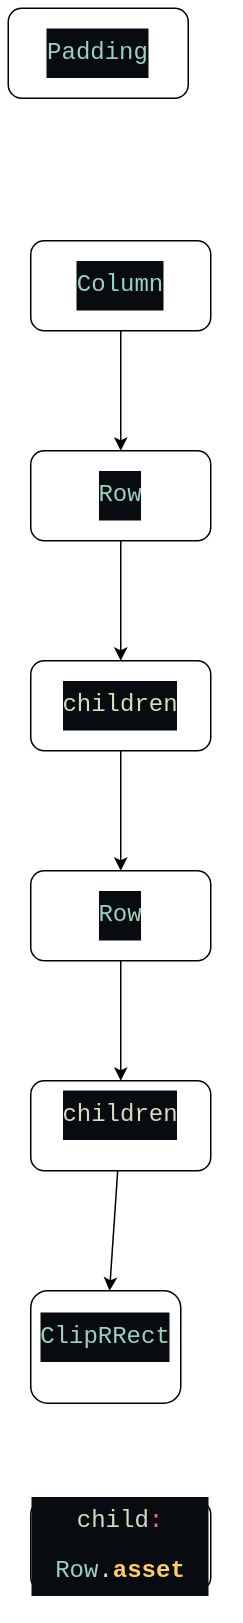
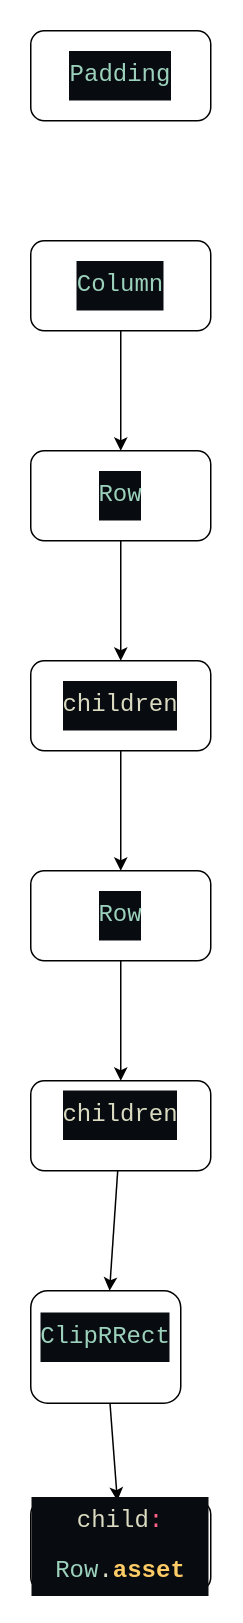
- <mxCell id="2" value="&lt;div style=&quot;color: rgb(218, 219, 192); background-color: rgb(8, 12, 17); font-family: Hack, Consolas, &amp;quot;Courier New&amp;quot;, monospace, Consolas, &amp;quot;Courier New&amp;quot;, monospace; font-size: 16px; line-height: 33px;&quot;&gt;&lt;div style=&quot;line-height: 33px;&quot;&gt;&lt;span style=&quot;color: #9cd1bb;&quot;&gt;Padding&lt;/span&gt;&lt;/div&gt;&lt;/div&gt;" style="rounded=1;whiteSpace=wrap;html=1;" vertex="1" parent="1"><mxGeometry x="5" y="5" width="120" height="60" as="geometry" /></mxCell>
+ <mxCell id="2" value="&lt;div style=&quot;color: rgb(218, 219, 192); background-color: rgb(8, 12, 17); font-family: Hack, Consolas, &amp;quot;Courier New&amp;quot;, monospace, Consolas, &amp;quot;Courier New&amp;quot;, monospace; font-size: 16px; line-height: 33px;&quot;&gt;&lt;div style=&quot;line-height: 33px;&quot;&gt;&lt;span style=&quot;color: #9cd1bb;&quot;&gt;Padding&lt;/span&gt;&lt;/div&gt;&lt;/div&gt;" style="rounded=1;whiteSpace=wrap;html=1;" vertex="1" parent="1"><mxGeometry x="20" y="20" width="120" height="60" as="geometry" /></mxCell>
+ <mxCell id="13" value="" style="edgeStyle=none;html=1;" edge="1" parent="1" source="14" target="15"><mxGeometry relative="1" as="geometry" /></mxCell>
